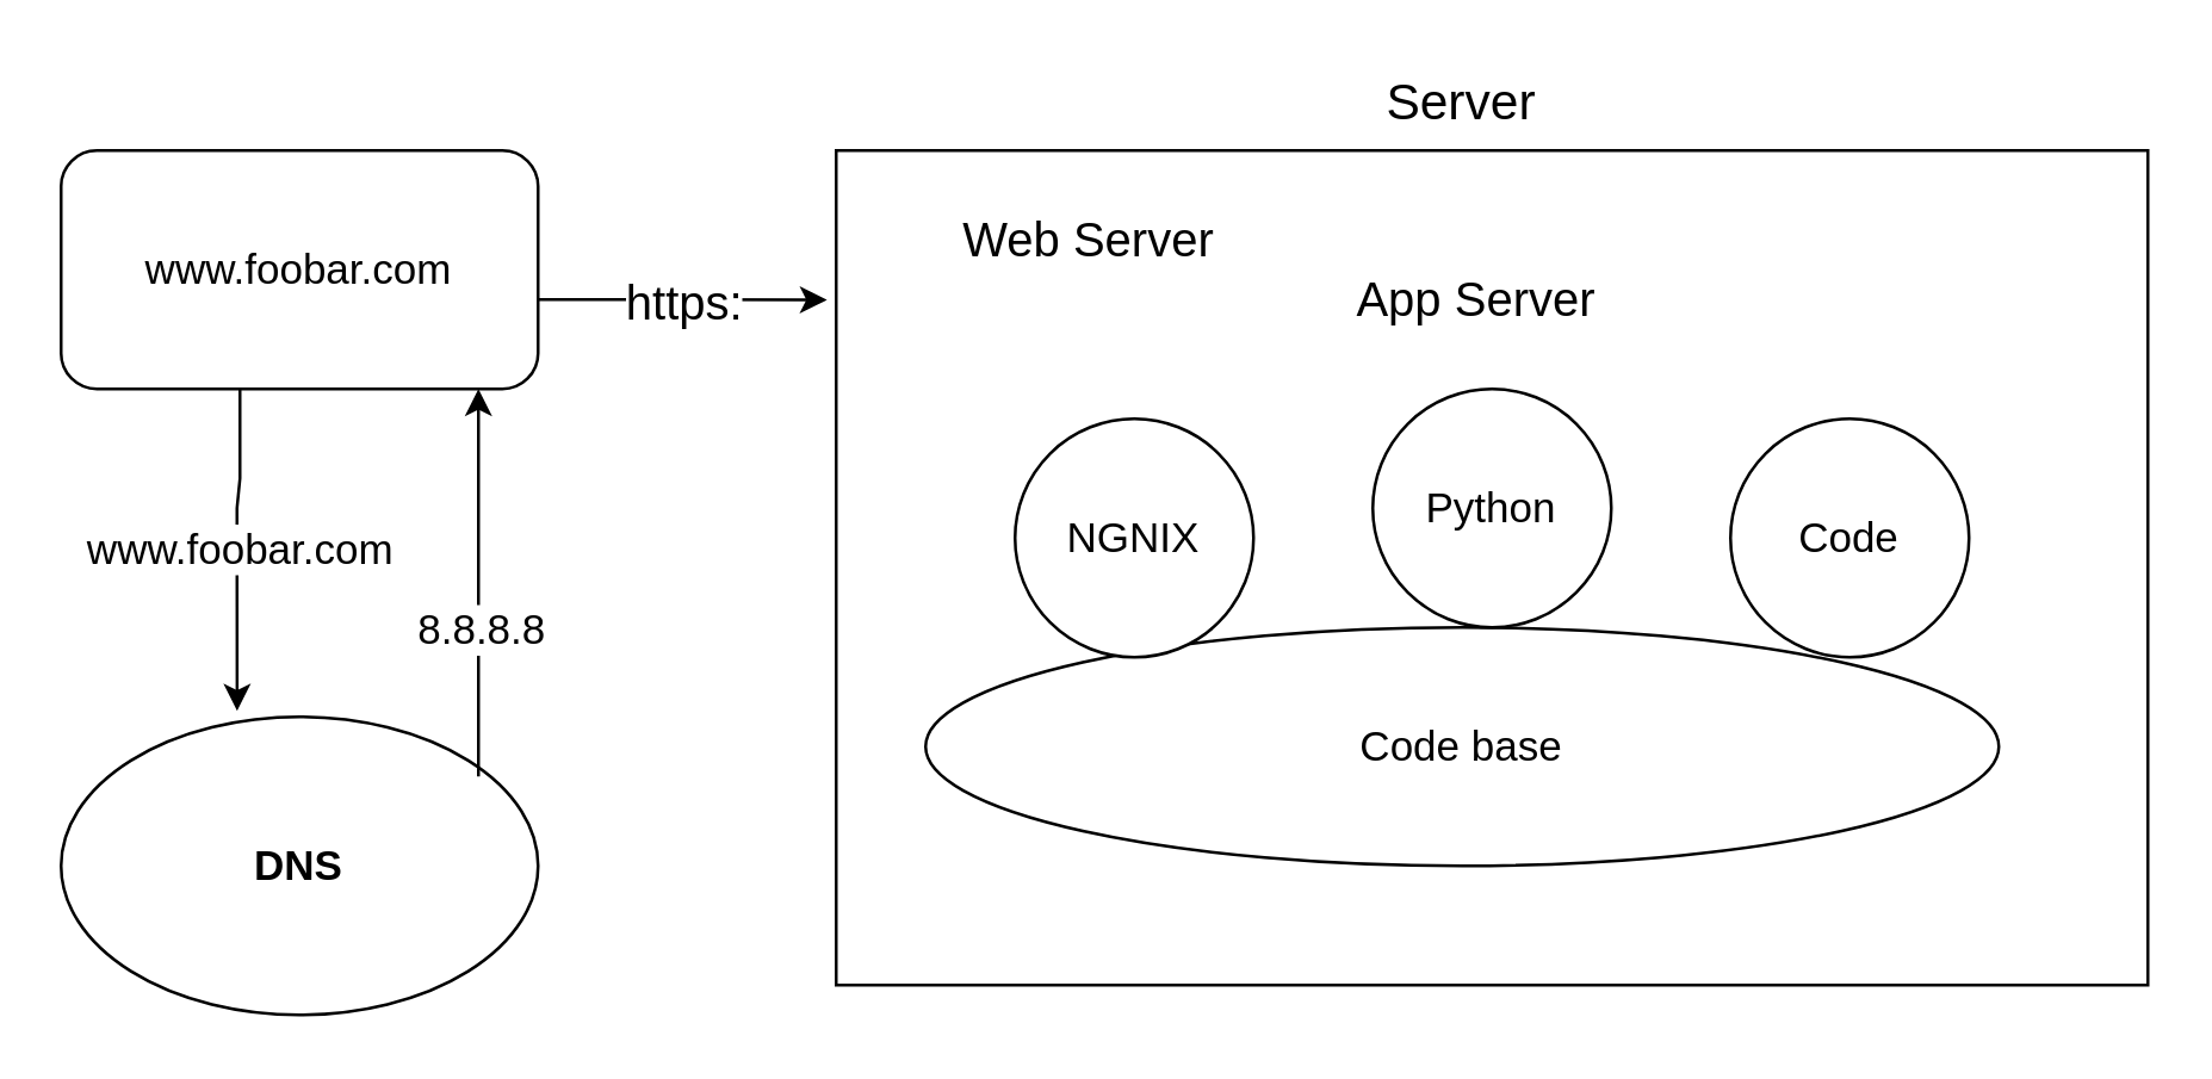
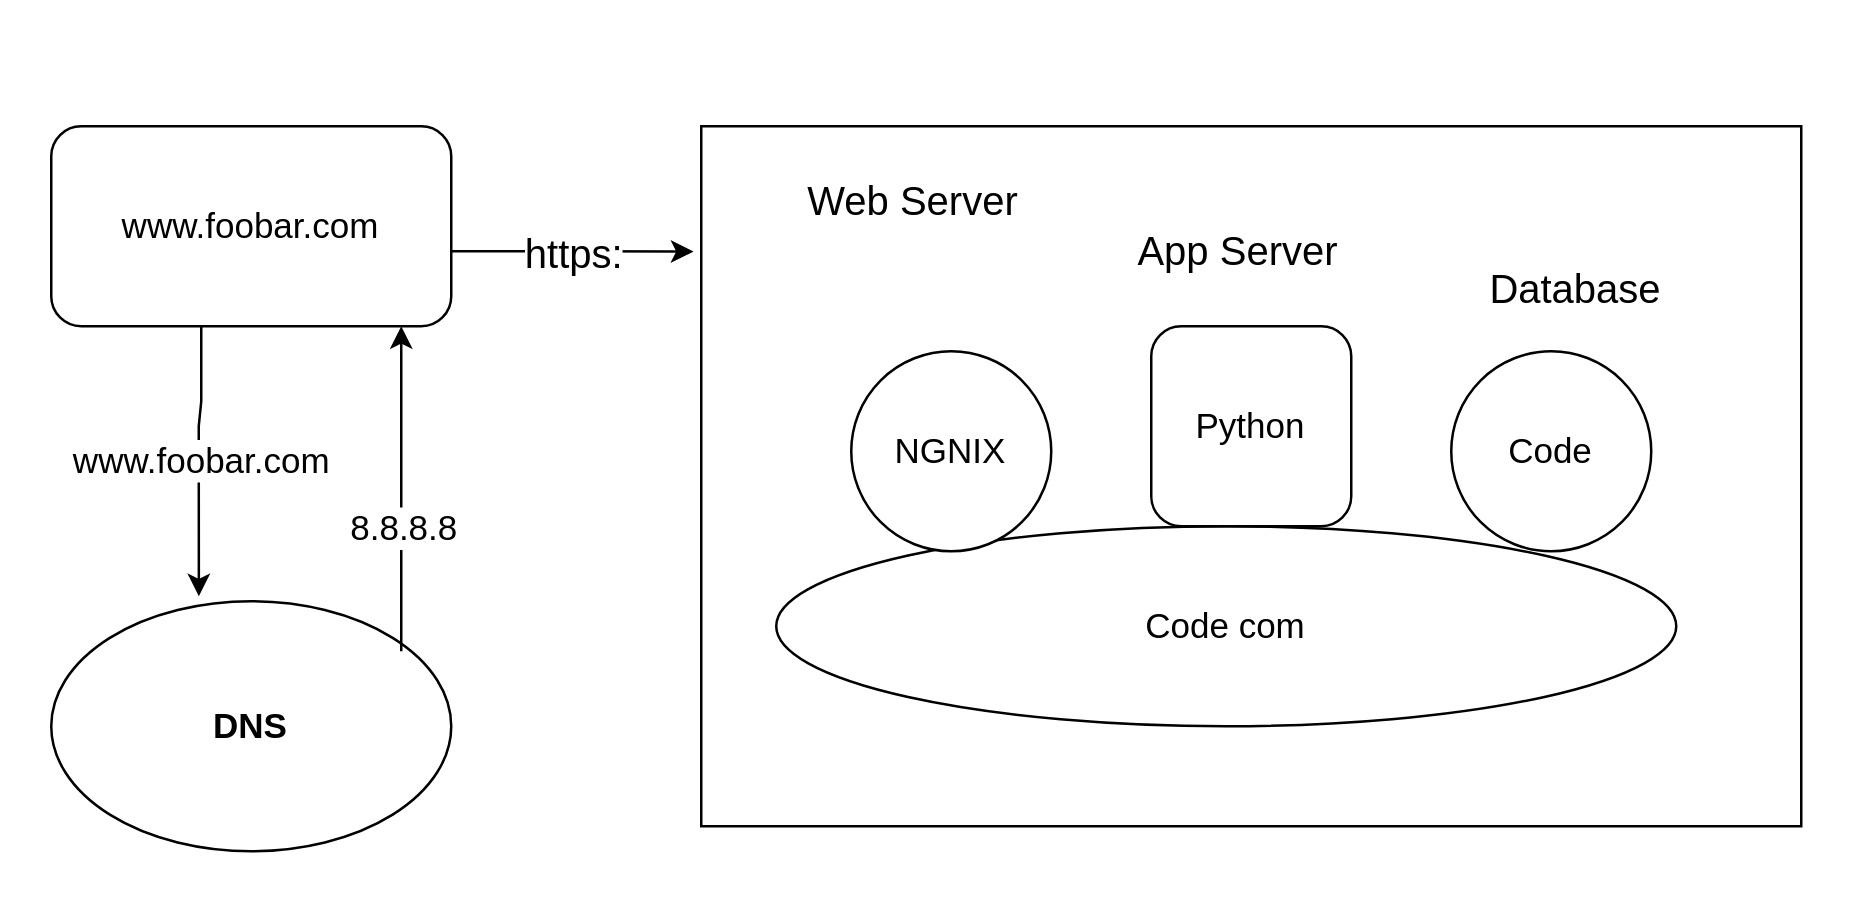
- <mxCell id="13" value="Server" style="text;html=1;strokeColor=none;fillColor=none;align=center;verticalAlign=middle;whiteSpace=wrap;rounded=0;fontSize=17;" vertex="1" parent="1"><mxGeometry x="400" y="20" width="180" height="30" as="geometry" /></mxCell>
+ <mxCell id="16" value="Database" style="text;html=1;strokeColor=none;fillColor=none;align=center;verticalAlign=middle;whiteSpace=wrap;rounded=0;fontSize=16;" vertex="1" parent="1"><mxGeometry x="590" y="100" width="80" height="30" as="geometry" /></mxCell>
- <mxCell id="11" value="Python" style="ellipse;whiteSpace=wrap;html=1;aspect=fixed;fontSize=14;" vertex="1" parent="1"><mxGeometry x="460" y="130" width="80" height="80" as="geometry" /></mxCell>
+ <mxCell id="11" value="Python" style="whiteSpace=wrap;html=1;aspect=fixed;fontSize=14;rounded=1;" vertex="1" parent="1"><mxGeometry x="460" y="130" width="80" height="80" as="geometry" /></mxCell>
- <mxCell id="9" value="Code base" style="ellipse;whiteSpace=wrap;html=1;fontSize=14;" vertex="1" parent="1"><mxGeometry x="310" y="210" width="360" height="80" as="geometry" /></mxCell>
+ <mxCell id="9" value="Code com" style="ellipse;whiteSpace=wrap;html=1;fontSize=14;" vertex="1" parent="1"><mxGeometry x="310" y="210" width="360" height="80" as="geometry" /></mxCell>
